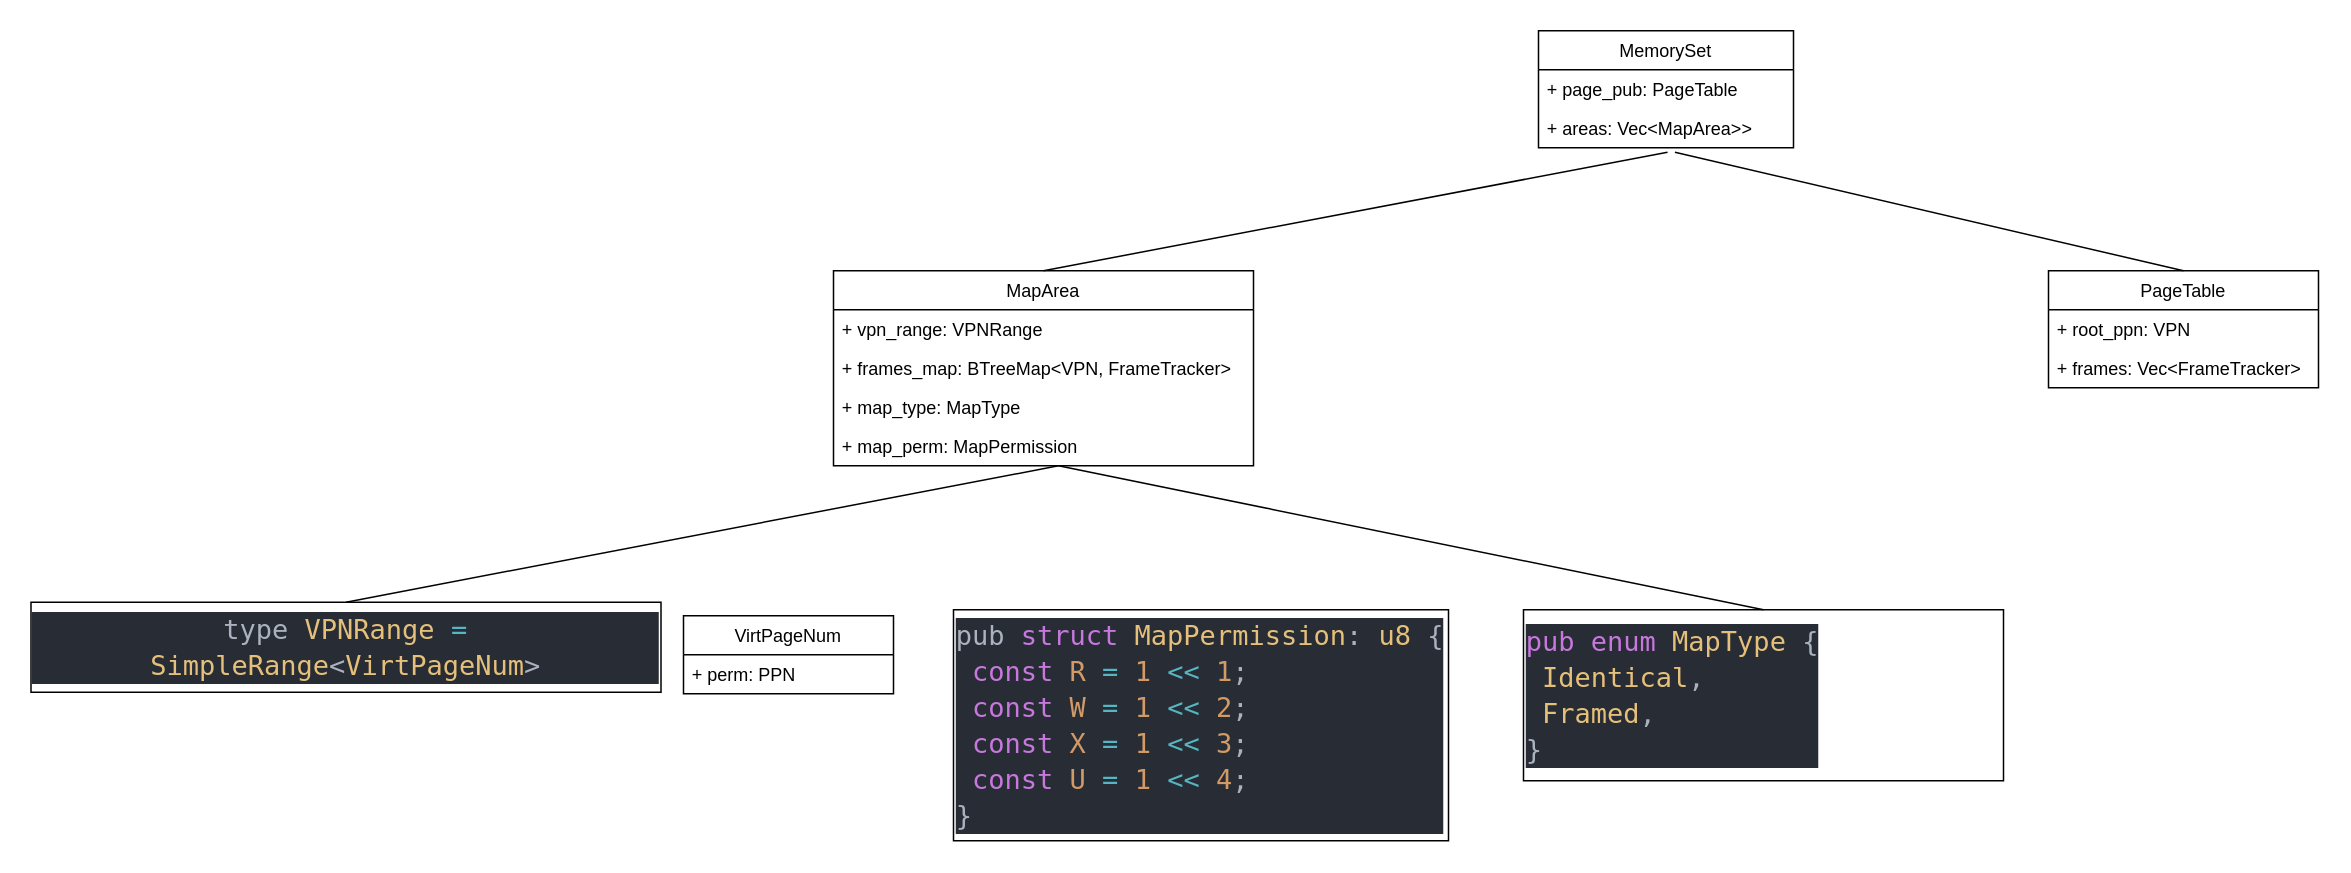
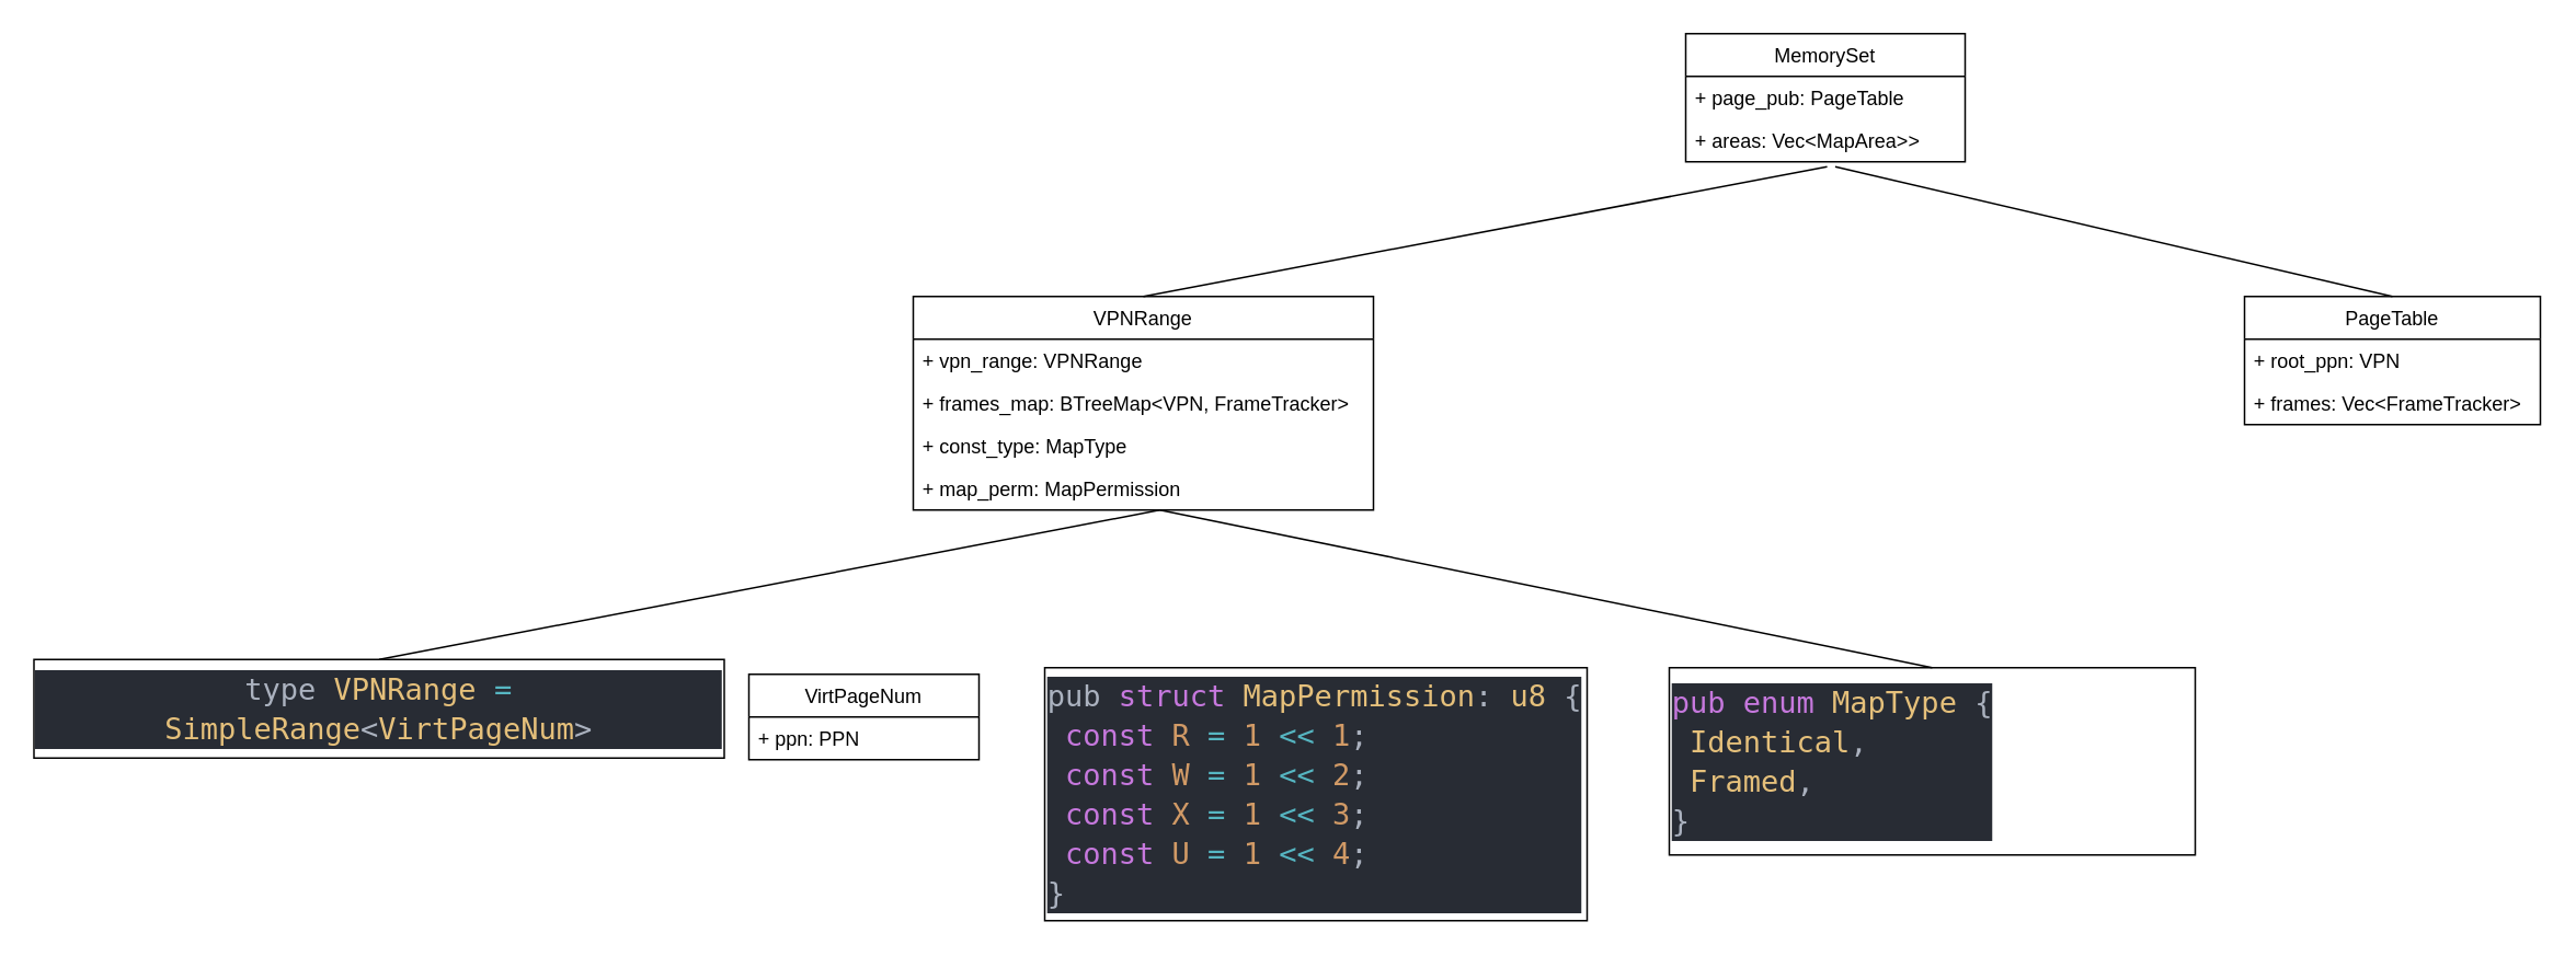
- <mxCell id="5" value="MapArea" style="swimlane;fontStyle=0;childLayout=stackLayout;horizontal=1;startSize=26;fillColor=none;horizontalStack=0;resizeParent=1;resizeParentMax=0;resizeLast=0;collapsible=1;marginBottom=0;" vertex="1" parent="1"><mxGeometry x="555" y="180" width="280" height="130" as="geometry" /></mxCell>
+ <mxCell id="5" value="VPNRange" style="swimlane;fontStyle=0;childLayout=stackLayout;horizontal=1;startSize=26;fillColor=none;horizontalStack=0;resizeParent=1;resizeParentMax=0;resizeLast=0;collapsible=1;marginBottom=0;" vertex="1" parent="1"><mxGeometry x="555" y="180" width="280" height="130" as="geometry" /></mxCell>
- <mxCell id="8" value="+ map_type: MapType" style="text;strokeColor=none;fillColor=none;align=left;verticalAlign=top;spacingLeft=4;spacingRight=4;overflow=hidden;rotatable=0;points=[[0,0.5],[1,0.5]];portConstraint=eastwest;" vertex="1" parent="5"><mxGeometry y="78" width="280" height="26" as="geometry" /></mxCell>
+ <mxCell id="8" value="+ const_type: MapType" style="text;strokeColor=none;fillColor=none;align=left;verticalAlign=top;spacingLeft=4;spacingRight=4;overflow=hidden;rotatable=0;points=[[0,0.5],[1,0.5]];portConstraint=eastwest;" vertex="1" parent="5"><mxGeometry y="78" width="280" height="26" as="geometry" /></mxCell>
- <mxCell id="11" value="+ perm: PPN" style="text;strokeColor=none;fillColor=none;align=left;verticalAlign=top;spacingLeft=4;spacingRight=4;overflow=hidden;rotatable=0;points=[[0,0.5],[1,0.5]];portConstraint=eastwest;" vertex="1" parent="10"><mxGeometry y="26" width="140" height="26" as="geometry" /></mxCell>
+ <mxCell id="11" value="+ ppn: PPN" style="text;strokeColor=none;fillColor=none;align=left;verticalAlign=top;spacingLeft=4;spacingRight=4;overflow=hidden;rotatable=0;points=[[0,0.5],[1,0.5]];portConstraint=eastwest;" vertex="1" parent="10"><mxGeometry y="26" width="140" height="26" as="geometry" /></mxCell>
